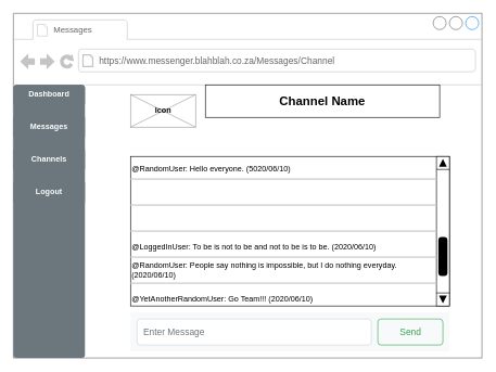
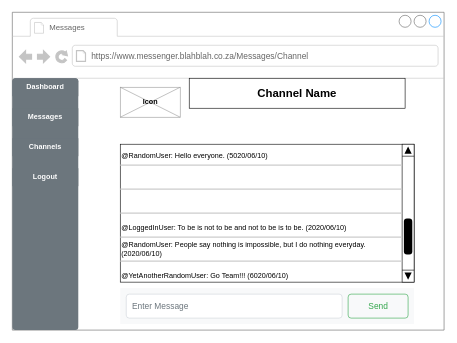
- <mxCell id="25" value="@YetAnotherRandomUser: Go Team!!! (2020/06/10)" style="text;html=1;strokeColor=none;fillColor=none;align=left;verticalAlign=middle;whiteSpace=wrap;rounded=0;" vertex="1" parent="2"><mxGeometry x="180" y="430" width="460" height="20" as="geometry" /></mxCell>
+ <mxCell id="25" value="@YetAnotherRandomUser: Go Team!!! (6020/06/10)" style="text;html=1;strokeColor=none;fillColor=none;align=left;verticalAlign=middle;whiteSpace=wrap;rounded=0;" vertex="1" parent="2"><mxGeometry x="180" y="430" width="460" height="20" as="geometry" /></mxCell>
